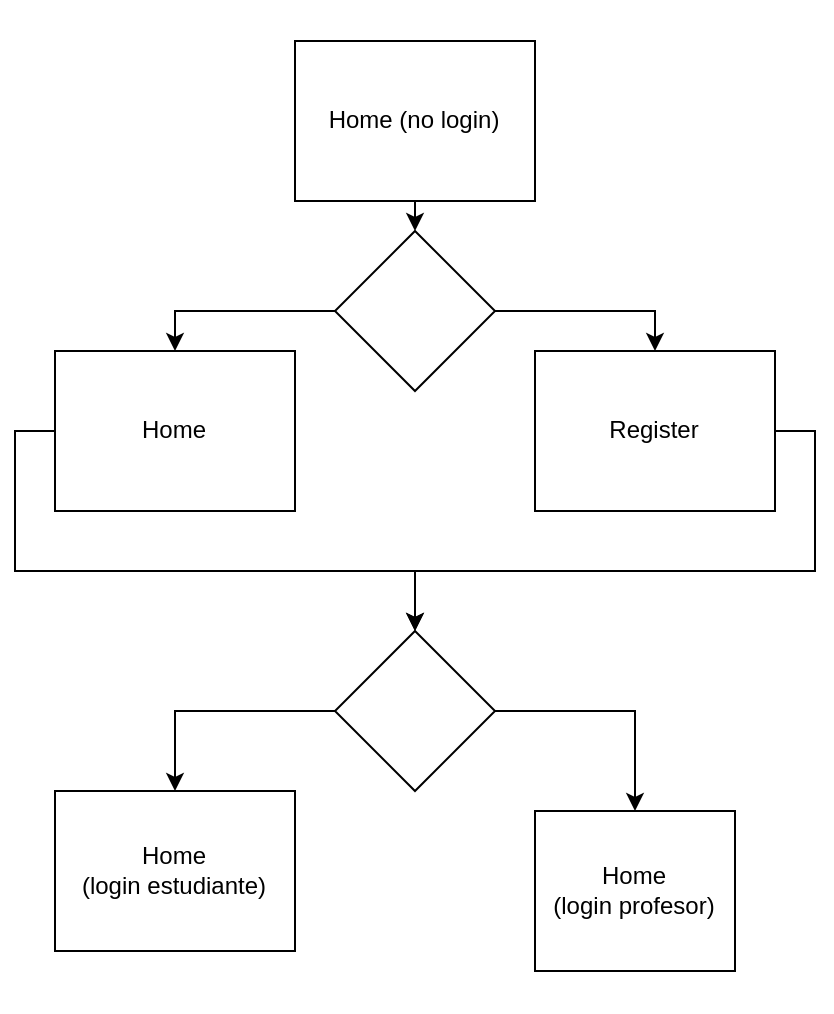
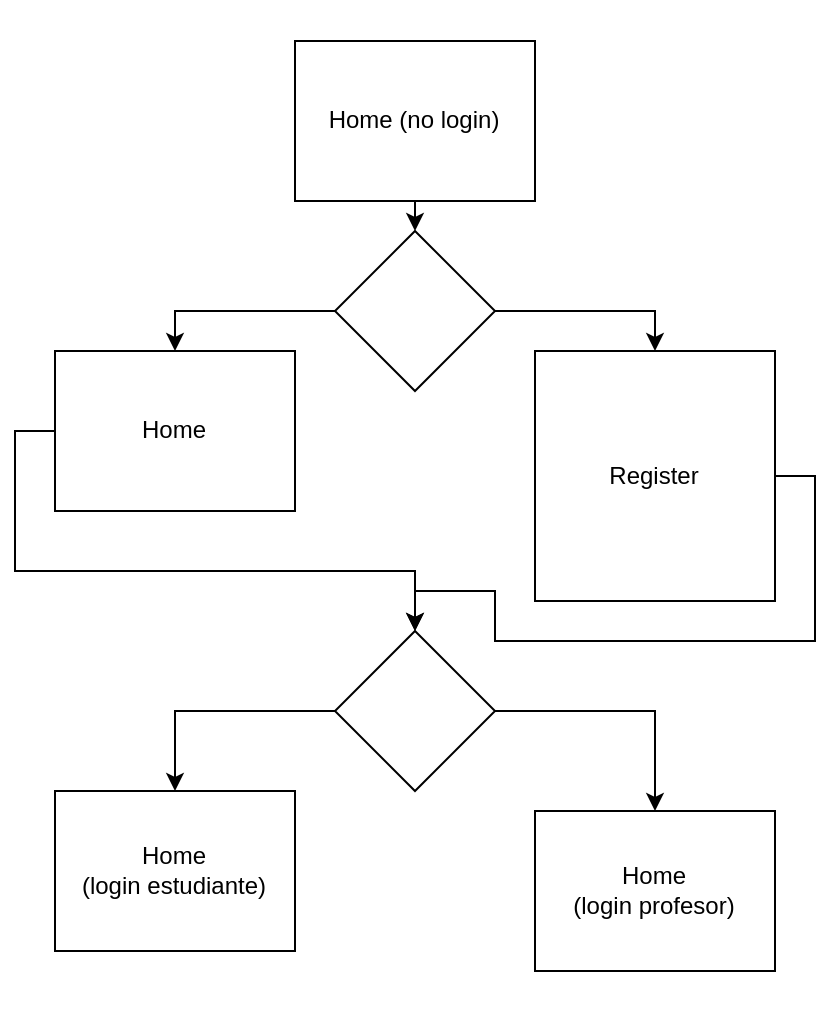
- <mxCell id="8" value="Register" style="rounded=0;whiteSpace=wrap;html=1;" vertex="1" parent="1"><mxGeometry x="260" y="175" width="120" height="80" as="geometry" /></mxCell>
+ <mxCell id="8" value="Register" style="rounded=0;whiteSpace=wrap;html=1;" vertex="1" parent="1"><mxGeometry x="260" y="175" width="120" height="125" as="geometry" /></mxCell>
- <mxCell id="12" value="Home &lt;br&gt;(login profesor)" style="rounded=0;whiteSpace=wrap;html=1;" vertex="1" parent="1"><mxGeometry x="260" y="405" width="100" height="80" as="geometry" /></mxCell>
+ <mxCell id="12" value="Home &lt;br&gt;(login profesor)" style="rounded=0;whiteSpace=wrap;html=1;" vertex="1" parent="1"><mxGeometry x="260" y="405" width="120" height="80" as="geometry" /></mxCell>
